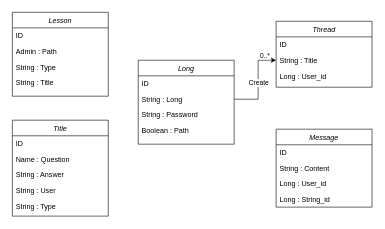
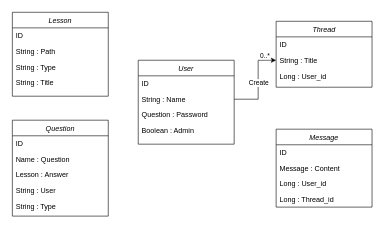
- <mxCell id="18" value="Admin : Path" style="text;align=left;verticalAlign=top;spacingLeft=4;spacingRight=4;overflow=hidden;rotatable=0;points=[[0,0.5],[1,0.5]];portConstraint=eastwest;" vertex="1" parent="16"><mxGeometry y="52" width="160" height="26" as="geometry" /></mxCell>
+ <mxCell id="18" value="String : Path" style="text;align=left;verticalAlign=top;spacingLeft=4;spacingRight=4;overflow=hidden;rotatable=0;points=[[0,0.5],[1,0.5]];portConstraint=eastwest;" vertex="1" parent="16"><mxGeometry y="52" width="160" height="26" as="geometry" /></mxCell>
- <mxCell id="2" value="Long" style="swimlane;fontStyle=2;align=center;verticalAlign=top;childLayout=stackLayout;horizontal=1;startSize=26;horizontalStack=0;resizeParent=1;resizeLast=0;collapsible=1;marginBottom=0;rounded=0;shadow=0;strokeWidth=1;" parent="1" vertex="1"><mxGeometry x="230" y="100" width="160" height="140" as="geometry"><mxRectangle x="230" y="140" width="160" height="26" as="alternateBounds" /></mxGeometry></mxCell>
+ <mxCell id="2" value="User" style="swimlane;fontStyle=2;align=center;verticalAlign=top;childLayout=stackLayout;horizontal=1;startSize=26;horizontalStack=0;resizeParent=1;resizeLast=0;collapsible=1;marginBottom=0;rounded=0;shadow=0;strokeWidth=1;" parent="1" vertex="1"><mxGeometry x="230" y="100" width="160" height="140" as="geometry"><mxRectangle x="230" y="140" width="160" height="26" as="alternateBounds" /></mxGeometry></mxCell>
- <mxCell id="4" value="String : Long" style="text;align=left;verticalAlign=top;spacingLeft=4;spacingRight=4;overflow=hidden;rotatable=0;points=[[0,0.5],[1,0.5]];portConstraint=eastwest;" parent="2" vertex="1"><mxGeometry y="52" width="160" height="26" as="geometry" /></mxCell>
+ <mxCell id="4" value="String : Name" style="text;align=left;verticalAlign=top;spacingLeft=4;spacingRight=4;overflow=hidden;rotatable=0;points=[[0,0.5],[1,0.5]];portConstraint=eastwest;" parent="2" vertex="1"><mxGeometry y="52" width="160" height="26" as="geometry" /></mxCell>
- <mxCell id="5" value="String : Password" style="text;align=left;verticalAlign=top;spacingLeft=4;spacingRight=4;overflow=hidden;rotatable=0;points=[[0,0.5],[1,0.5]];portConstraint=eastwest;rounded=0;shadow=0;html=0;" parent="2" vertex="1"><mxGeometry y="78" width="160" height="26" as="geometry" /></mxCell>
+ <mxCell id="5" value="Question : Password" style="text;align=left;verticalAlign=top;spacingLeft=4;spacingRight=4;overflow=hidden;rotatable=0;points=[[0,0.5],[1,0.5]];portConstraint=eastwest;rounded=0;shadow=0;html=0;" parent="2" vertex="1"><mxGeometry y="78" width="160" height="26" as="geometry" /></mxCell>
- <mxCell id="21" value="Title" style="swimlane;fontStyle=2;align=center;verticalAlign=top;childLayout=stackLayout;horizontal=1;startSize=26;horizontalStack=0;resizeParent=1;resizeLast=0;collapsible=1;marginBottom=0;rounded=0;shadow=0;strokeWidth=1;" vertex="1" parent="1"><mxGeometry x="20" y="200" width="160" height="160" as="geometry"><mxRectangle x="230" y="140" width="160" height="26" as="alternateBounds" /></mxGeometry></mxCell>
+ <mxCell id="21" value="Question" style="swimlane;fontStyle=2;align=center;verticalAlign=top;childLayout=stackLayout;horizontal=1;startSize=26;horizontalStack=0;resizeParent=1;resizeLast=0;collapsible=1;marginBottom=0;rounded=0;shadow=0;strokeWidth=1;" vertex="1" parent="1"><mxGeometry x="20" y="200" width="160" height="160" as="geometry"><mxRectangle x="230" y="140" width="160" height="26" as="alternateBounds" /></mxGeometry></mxCell>
- <mxCell id="6" value="Boolean : Path" style="text;align=left;verticalAlign=top;spacingLeft=4;spacingRight=4;overflow=hidden;rotatable=0;points=[[0,0.5],[1,0.5]];portConstraint=eastwest;rounded=0;shadow=0;html=0;" parent="2" vertex="1"><mxGeometry y="104" width="160" height="26" as="geometry" /></mxCell>
+ <mxCell id="6" value="Boolean : Admin" style="text;align=left;verticalAlign=top;spacingLeft=4;spacingRight=4;overflow=hidden;rotatable=0;points=[[0,0.5],[1,0.5]];portConstraint=eastwest;rounded=0;shadow=0;html=0;" parent="2" vertex="1"><mxGeometry y="104" width="160" height="26" as="geometry" /></mxCell>
- <mxCell id="13" value="String : Content" style="text;align=left;verticalAlign=top;spacingLeft=4;spacingRight=4;overflow=hidden;rotatable=0;points=[[0,0.5],[1,0.5]];portConstraint=eastwest;" vertex="1" parent="11"><mxGeometry y="52" width="160" height="26" as="geometry" /></mxCell>
+ <mxCell id="13" value="Message : Content" style="text;align=left;verticalAlign=top;spacingLeft=4;spacingRight=4;overflow=hidden;rotatable=0;points=[[0,0.5],[1,0.5]];portConstraint=eastwest;" vertex="1" parent="11"><mxGeometry y="52" width="160" height="26" as="geometry" /></mxCell>
- <mxCell id="24" value="String : Answer" style="text;align=left;verticalAlign=top;spacingLeft=4;spacingRight=4;overflow=hidden;rotatable=0;points=[[0,0.5],[1,0.5]];portConstraint=eastwest;rounded=0;shadow=0;html=0;" vertex="1" parent="21"><mxGeometry y="78" width="160" height="26" as="geometry" /></mxCell>
+ <mxCell id="24" value="Lesson : Answer" style="text;align=left;verticalAlign=top;spacingLeft=4;spacingRight=4;overflow=hidden;rotatable=0;points=[[0,0.5],[1,0.5]];portConstraint=eastwest;rounded=0;shadow=0;html=0;" vertex="1" parent="21"><mxGeometry y="78" width="160" height="26" as="geometry" /></mxCell>
- <mxCell id="15" value="Long : String_id" style="text;align=left;verticalAlign=top;spacingLeft=4;spacingRight=4;overflow=hidden;rotatable=0;points=[[0,0.5],[1,0.5]];portConstraint=eastwest;rounded=0;shadow=0;html=0;" vertex="1" parent="11"><mxGeometry y="104" width="160" height="26" as="geometry" /></mxCell>
+ <mxCell id="15" value="Long : Thread_id" style="text;align=left;verticalAlign=top;spacingLeft=4;spacingRight=4;overflow=hidden;rotatable=0;points=[[0,0.5],[1,0.5]];portConstraint=eastwest;rounded=0;shadow=0;html=0;" vertex="1" parent="11"><mxGeometry y="104" width="160" height="26" as="geometry" /></mxCell>
